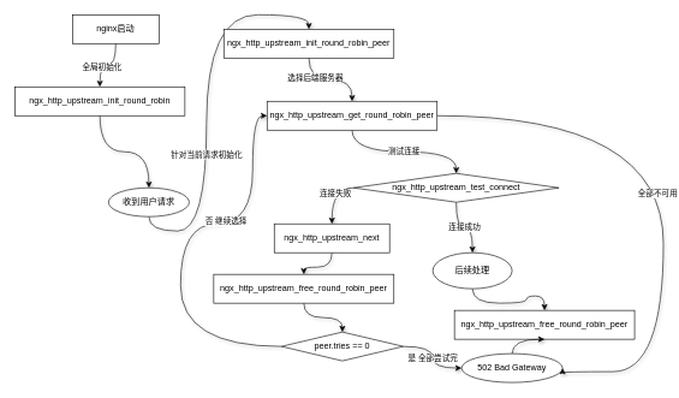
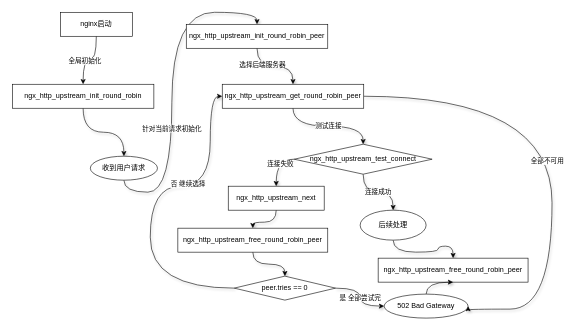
- <mxCell id="3" value="ngx_http_upstream_init_round_robin" style="rounded=0;whiteSpace=wrap;html=1;" parent="1" vertex="1"><mxGeometry x="20" y="120" width="236" height="40" as="geometry" /></mxCell>
+ <mxCell id="3" value="ngx_http_upstream_init_round_robin" style="rounded=0;whiteSpace=wrap;html=1;" parent="1" vertex="1"><mxGeometry x="20" y="140" width="236" height="40" as="geometry" /></mxCell>
- <mxCell id="20" value="&lt;span&gt;ngx_http_upstream_test_connect&lt;/span&gt;" style="rhombus;whiteSpace=wrap;html=1;" vertex="1" parent="1"><mxGeometry x="490" y="240" width="285" height="40" as="geometry" /></mxCell>
+ <mxCell id="20" value="&lt;span&gt;ngx_http_upstream_test_connect&lt;/span&gt;" style="rhombus;whiteSpace=wrap;html=1;" vertex="1" parent="1"><mxGeometry x="490" y="240" width="230" height="50" as="geometry" /></mxCell>
